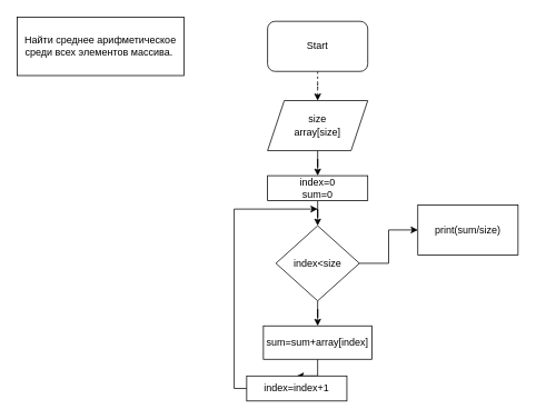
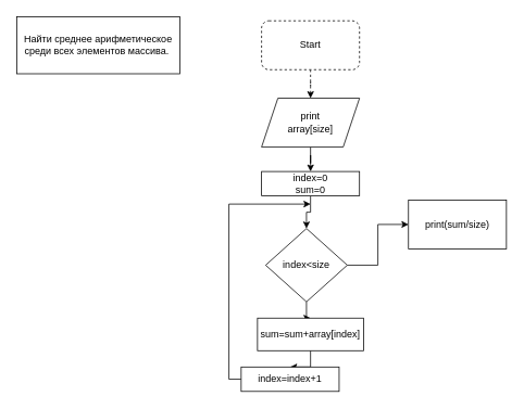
- <mxCell id="4" value="Start" style="rounded=1;whiteSpace=wrap;html=1;" vertex="1" parent="1"><mxGeometry x="320" y="25" width="120" height="60" as="geometry" /></mxCell>
+ <mxCell id="4" value="Start" style="rounded=1;whiteSpace=wrap;html=1;dashed=1;" vertex="1" parent="1"><mxGeometry x="320" y="25" width="120" height="60" as="geometry" /></mxCell>
- <mxCell id="6" value="size&lt;br&gt;array[size]" style="shape=parallelogram;perimeter=parallelogramPerimeter;whiteSpace=wrap;html=1;fixedSize=1;" vertex="1" parent="1"><mxGeometry x="320" y="120" width="120" height="60" as="geometry" /></mxCell>
+ <mxCell id="6" value="print&lt;br&gt;array[size]" style="shape=parallelogram;perimeter=parallelogramPerimeter;whiteSpace=wrap;html=1;fixedSize=1;" vertex="1" parent="1"><mxGeometry x="320" y="120" width="120" height="60" as="geometry" /></mxCell>
- <mxCell id="11" value="index&amp;lt;size" style="rhombus;whiteSpace=wrap;html=1;" vertex="1" parent="1"><mxGeometry x="330" y="270" width="100" height="90" as="geometry" /></mxCell>
+ <mxCell id="11" value="index&amp;lt;size" style="rhombus;whiteSpace=wrap;html=1;" vertex="1" parent="1"><mxGeometry x="325" y="280" width="100" height="90" as="geometry" /></mxCell>
